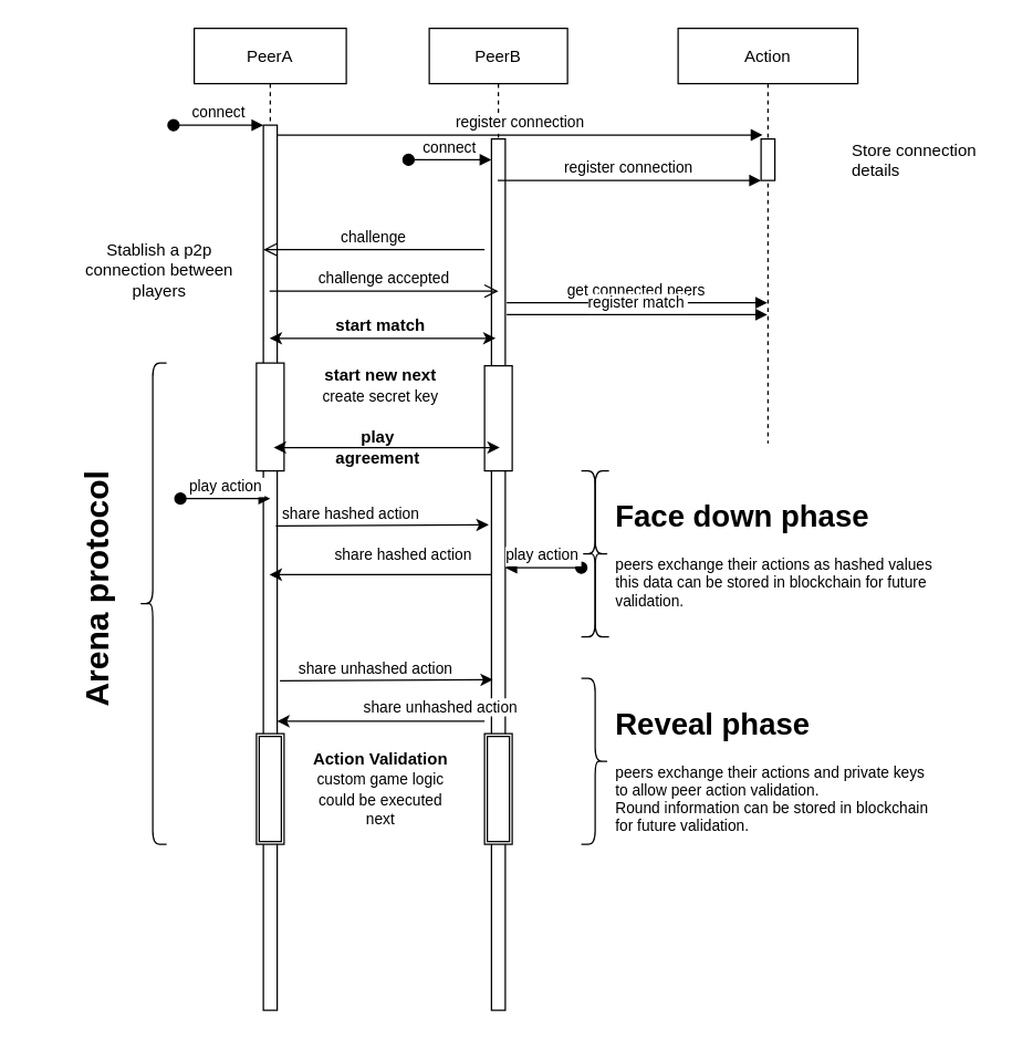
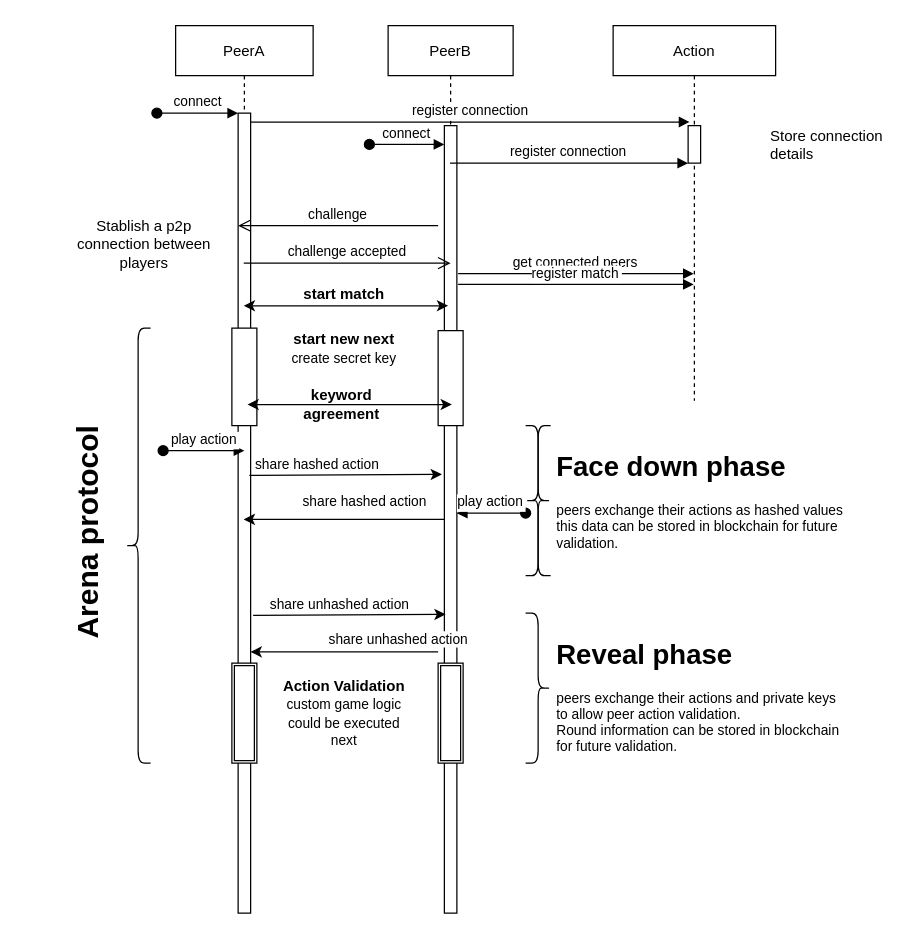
- <mxCell id="27" value="play&lt;br&gt;agreement" style="text;html=1;strokeColor=none;fillColor=none;align=center;verticalAlign=middle;whiteSpace=wrap;rounded=0;fontStyle=1" vertex="1" parent="1"><mxGeometry x="218" y="308" width="110" height="30" as="geometry" /></mxCell>
+ <mxCell id="27" value="keyword&lt;br&gt;agreement" style="text;html=1;strokeColor=none;fillColor=none;align=center;verticalAlign=middle;whiteSpace=wrap;rounded=0;fontStyle=1" vertex="1" parent="1"><mxGeometry x="218" y="308" width="110" height="30" as="geometry" /></mxCell>
